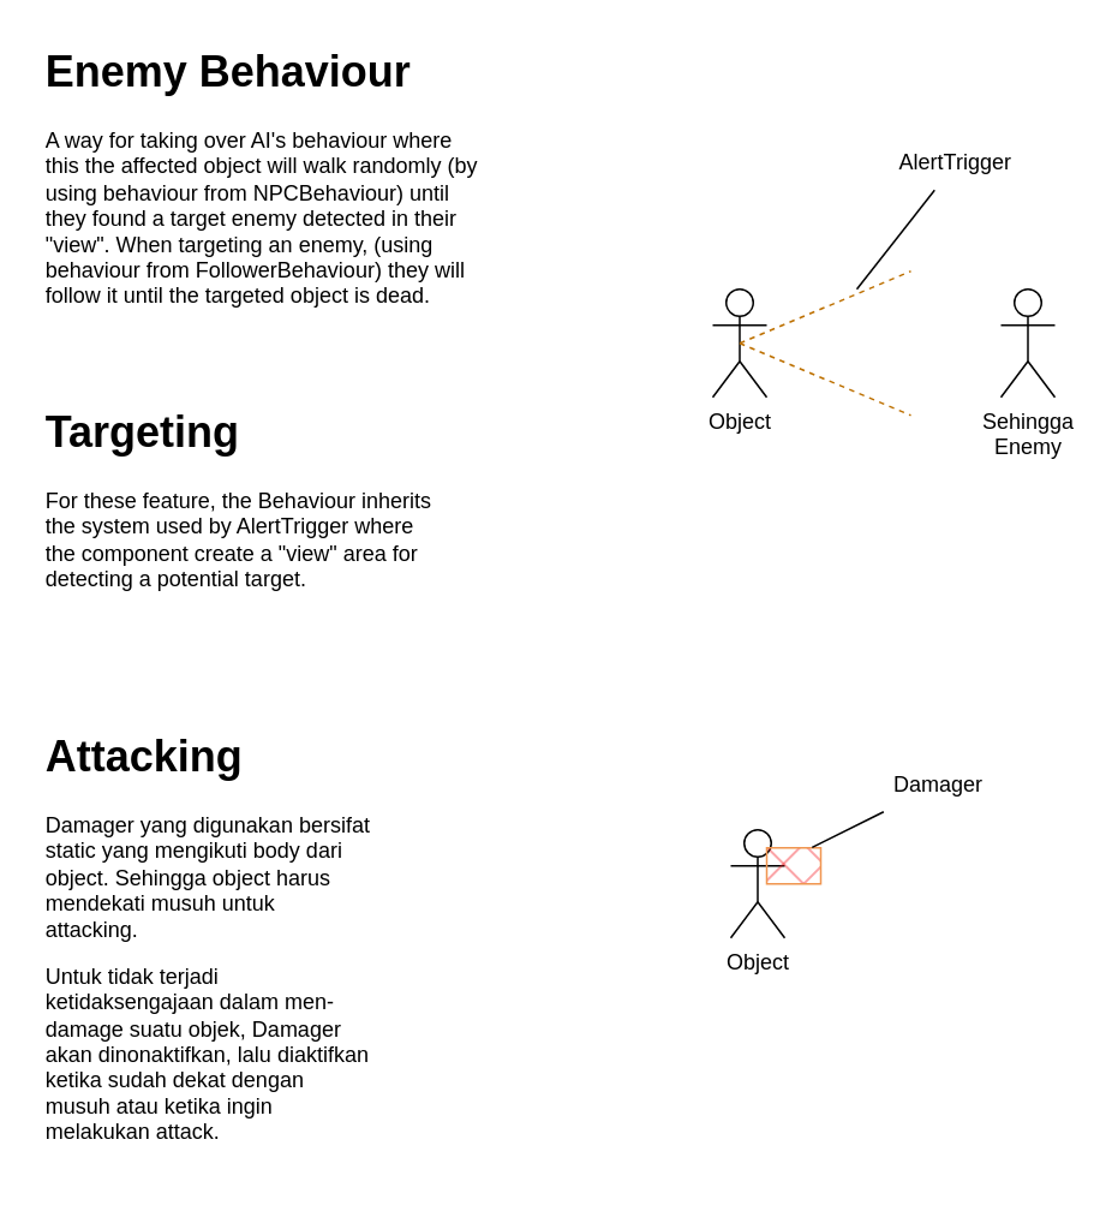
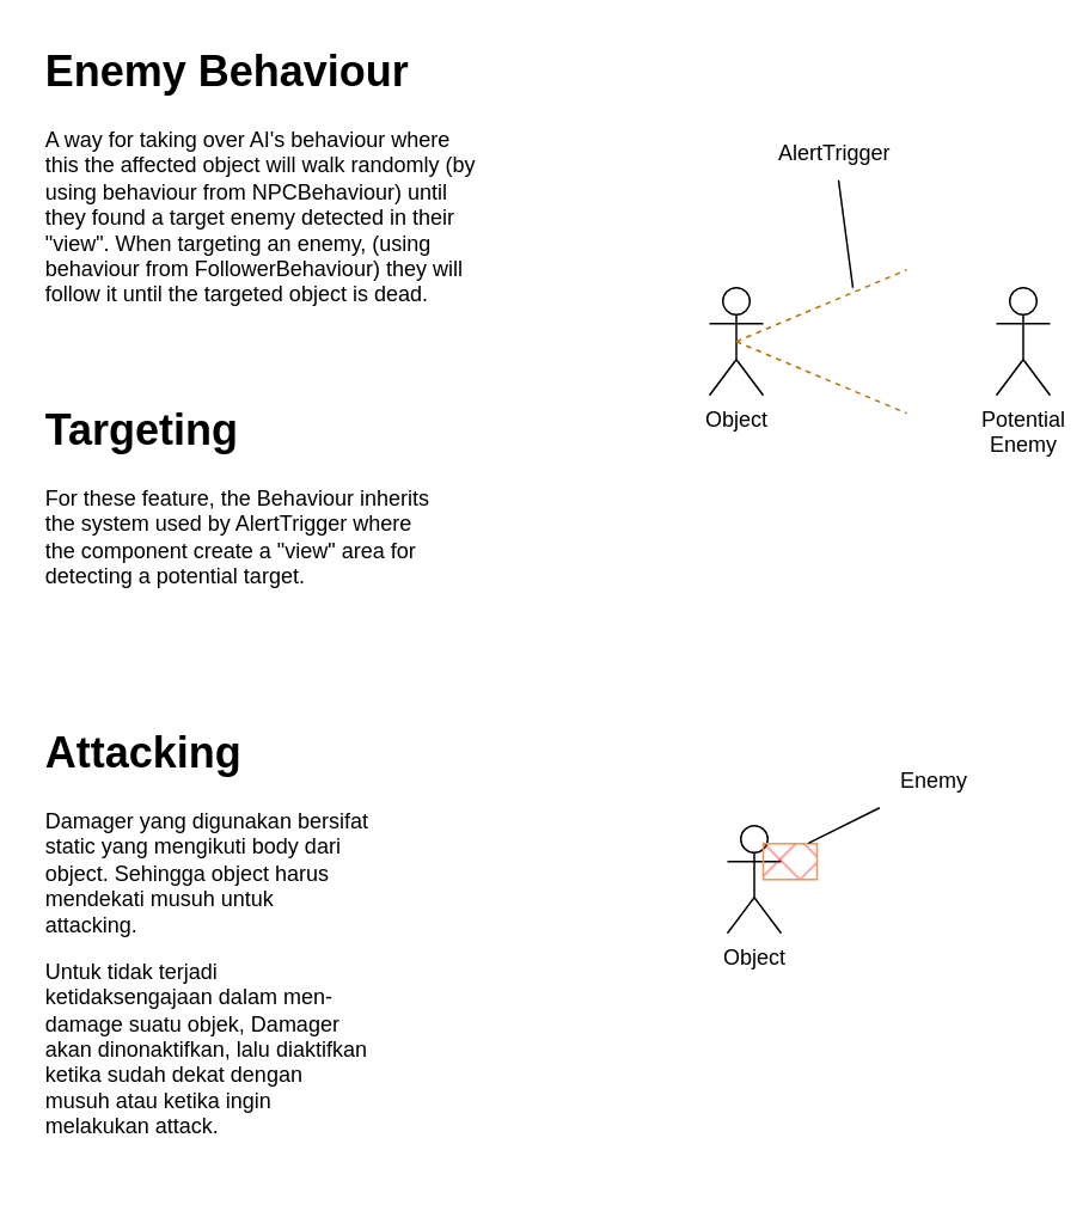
- <mxCell id="9" value="AlertTrigger" style="text;html=1;strokeColor=none;fillColor=none;align=center;verticalAlign=middle;whiteSpace=wrap;rounded=0;" parent="1" vertex="1"><mxGeometry x="500" y="75" width="60" height="30" as="geometry" /></mxCell>
+ <mxCell id="9" value="AlertTrigger" style="text;html=1;strokeColor=none;fillColor=none;align=center;verticalAlign=middle;whiteSpace=wrap;rounded=0;" parent="1" vertex="1"><mxGeometry x="435" y="70" width="60" height="30" as="geometry" /></mxCell>
- <mxCell id="8" value="Sehingga&lt;br&gt;Enemy" style="shape=umlActor;verticalLabelPosition=bottom;verticalAlign=top;html=1;outlineConnect=0;" parent="1" vertex="1"><mxGeometry x="555" y="160" width="30" height="60" as="geometry" /></mxCell>
+ <mxCell id="8" value="Potential&lt;br&gt;Enemy" style="shape=umlActor;verticalLabelPosition=bottom;verticalAlign=top;html=1;outlineConnect=0;" parent="1" vertex="1"><mxGeometry x="555" y="160" width="30" height="60" as="geometry" /></mxCell>
- <mxCell id="13" value="Damager" style="text;html=1;align=center;verticalAlign=middle;resizable=0;points=[];autosize=1;strokeColor=none;fillColor=none;" parent="1" vertex="1"><mxGeometry x="485" y="420" width="70" height="30" as="geometry" /></mxCell>
+ <mxCell id="13" value="Enemy" style="text;html=1;align=center;verticalAlign=middle;resizable=0;points=[];autosize=1;strokeColor=none;fillColor=none;" parent="1" vertex="1"><mxGeometry x="485" y="420" width="70" height="30" as="geometry" /></mxCell>
